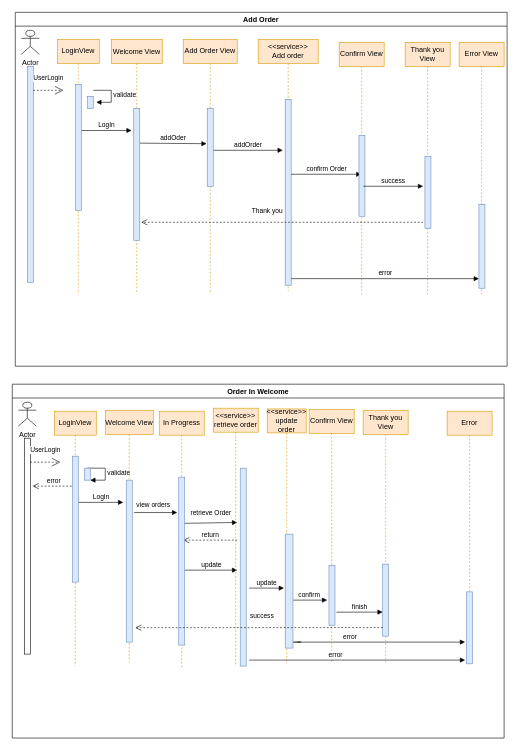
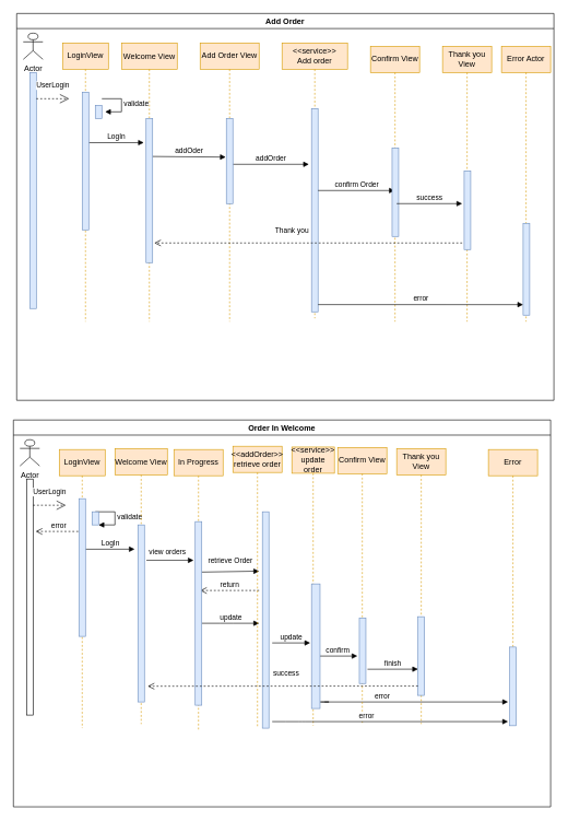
- <mxCell id="25" value="Error View" style="shape=umlLifeline;perimeter=lifelinePerimeter;whiteSpace=wrap;html=1;container=1;collapsible=0;recursiveResize=0;outlineConnect=0;fillColor=#ffe6cc;strokeColor=#d79b00;" vertex="1" parent="2"><mxGeometry x="740" y="50" width="75" height="420" as="geometry" /></mxCell>
+ <mxCell id="25" value="Error Actor" style="shape=umlLifeline;perimeter=lifelinePerimeter;whiteSpace=wrap;html=1;container=1;collapsible=0;recursiveResize=0;outlineConnect=0;fillColor=#ffe6cc;strokeColor=#d79b00;" vertex="1" parent="2"><mxGeometry x="740" y="50" width="75" height="420" as="geometry" /></mxCell>
- <mxCell id="44" value="&amp;lt;&amp;lt;service&amp;gt;&amp;gt;&lt;br&gt;retrieve order" style="shape=umlLifeline;perimeter=lifelinePerimeter;whiteSpace=wrap;html=1;container=1;collapsible=0;recursiveResize=0;outlineConnect=0;fillColor=#ffe6cc;strokeColor=#d79b00;" vertex="1" parent="32"><mxGeometry x="335" y="40" width="75" height="430" as="geometry" /></mxCell>
+ <mxCell id="44" value="&amp;lt;&amp;lt;addOrder&amp;gt;&amp;gt;&lt;br&gt;retrieve order" style="shape=umlLifeline;perimeter=lifelinePerimeter;whiteSpace=wrap;html=1;container=1;collapsible=0;recursiveResize=0;outlineConnect=0;fillColor=#ffe6cc;strokeColor=#d79b00;" vertex="1" parent="32"><mxGeometry x="335" y="40" width="75" height="430" as="geometry" /></mxCell>
